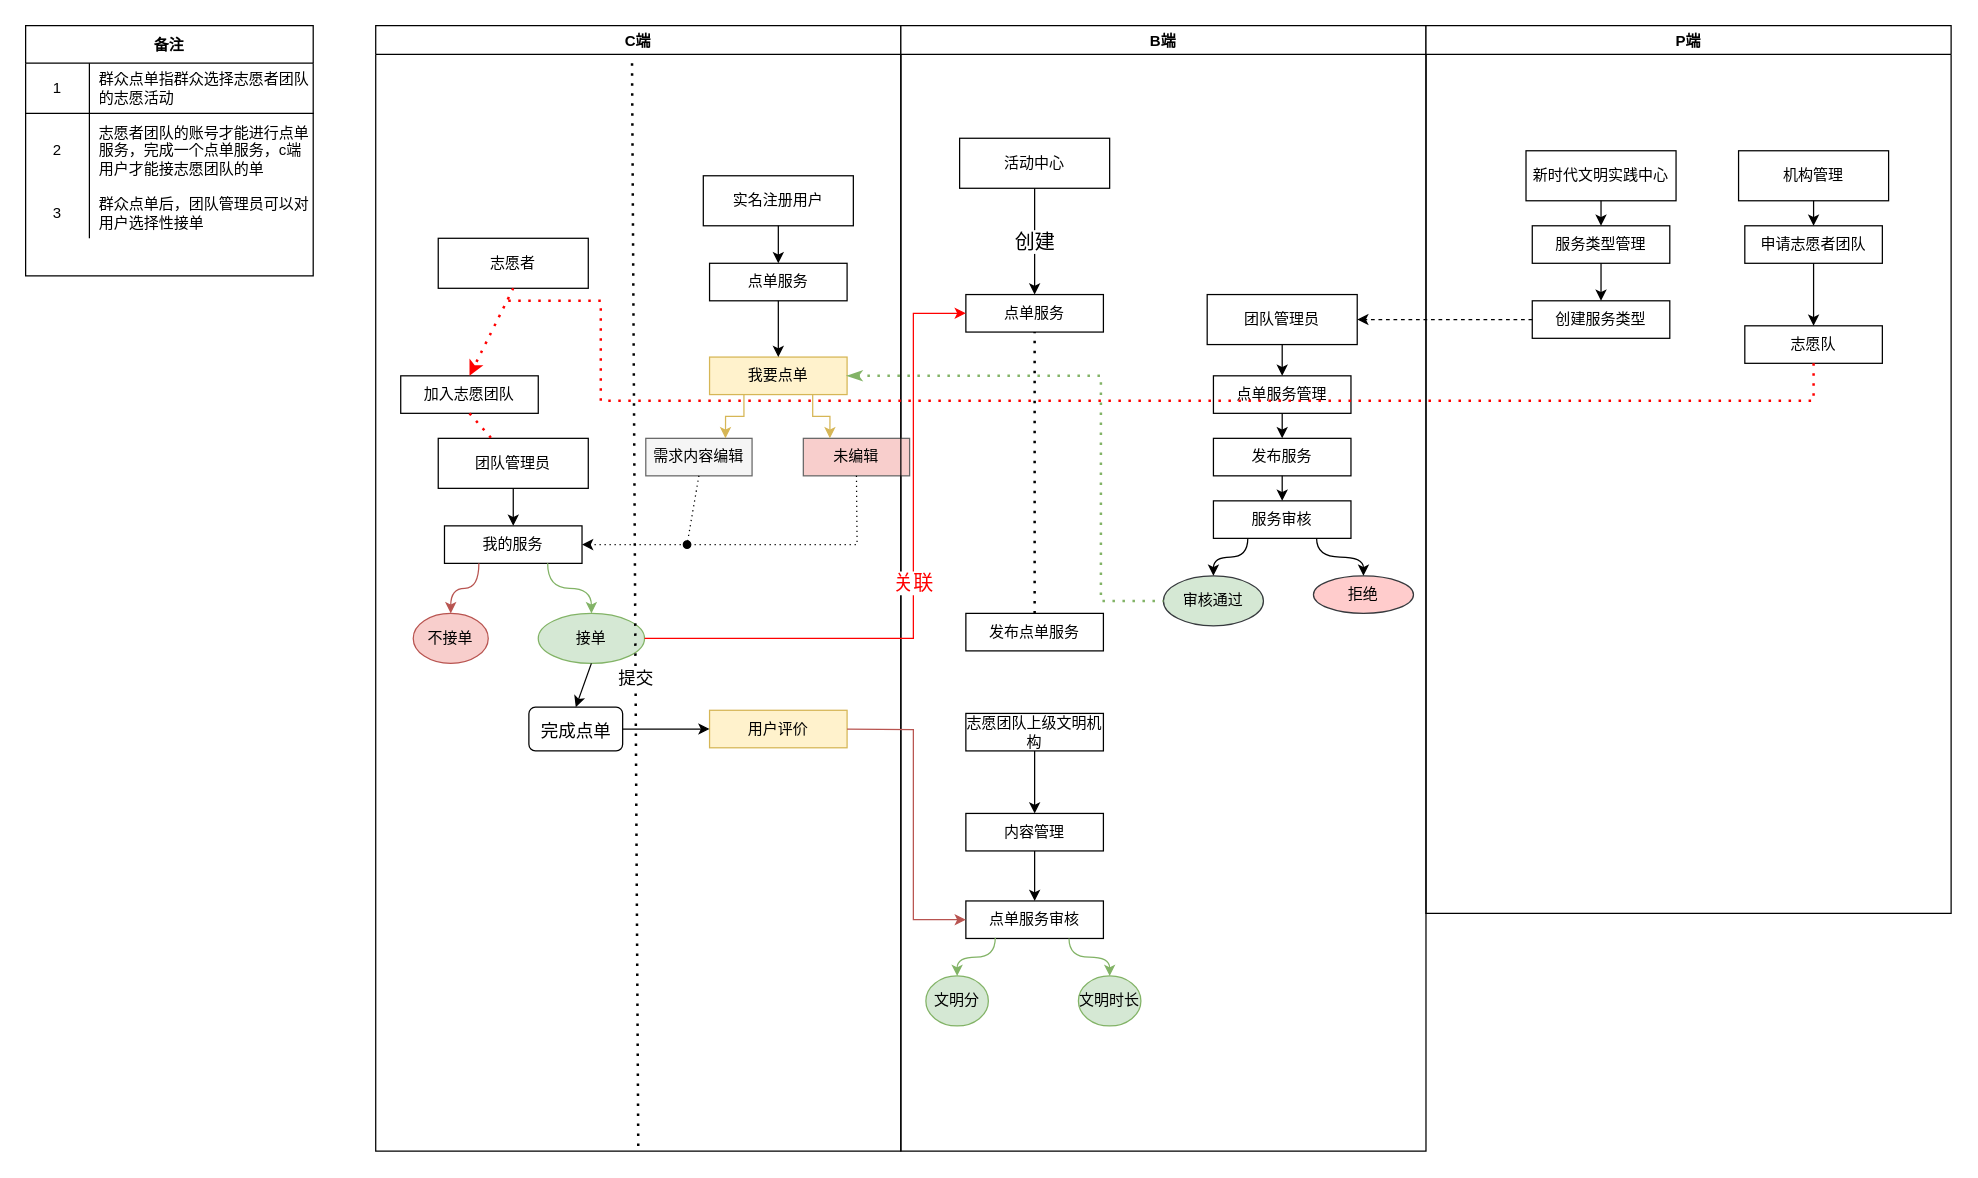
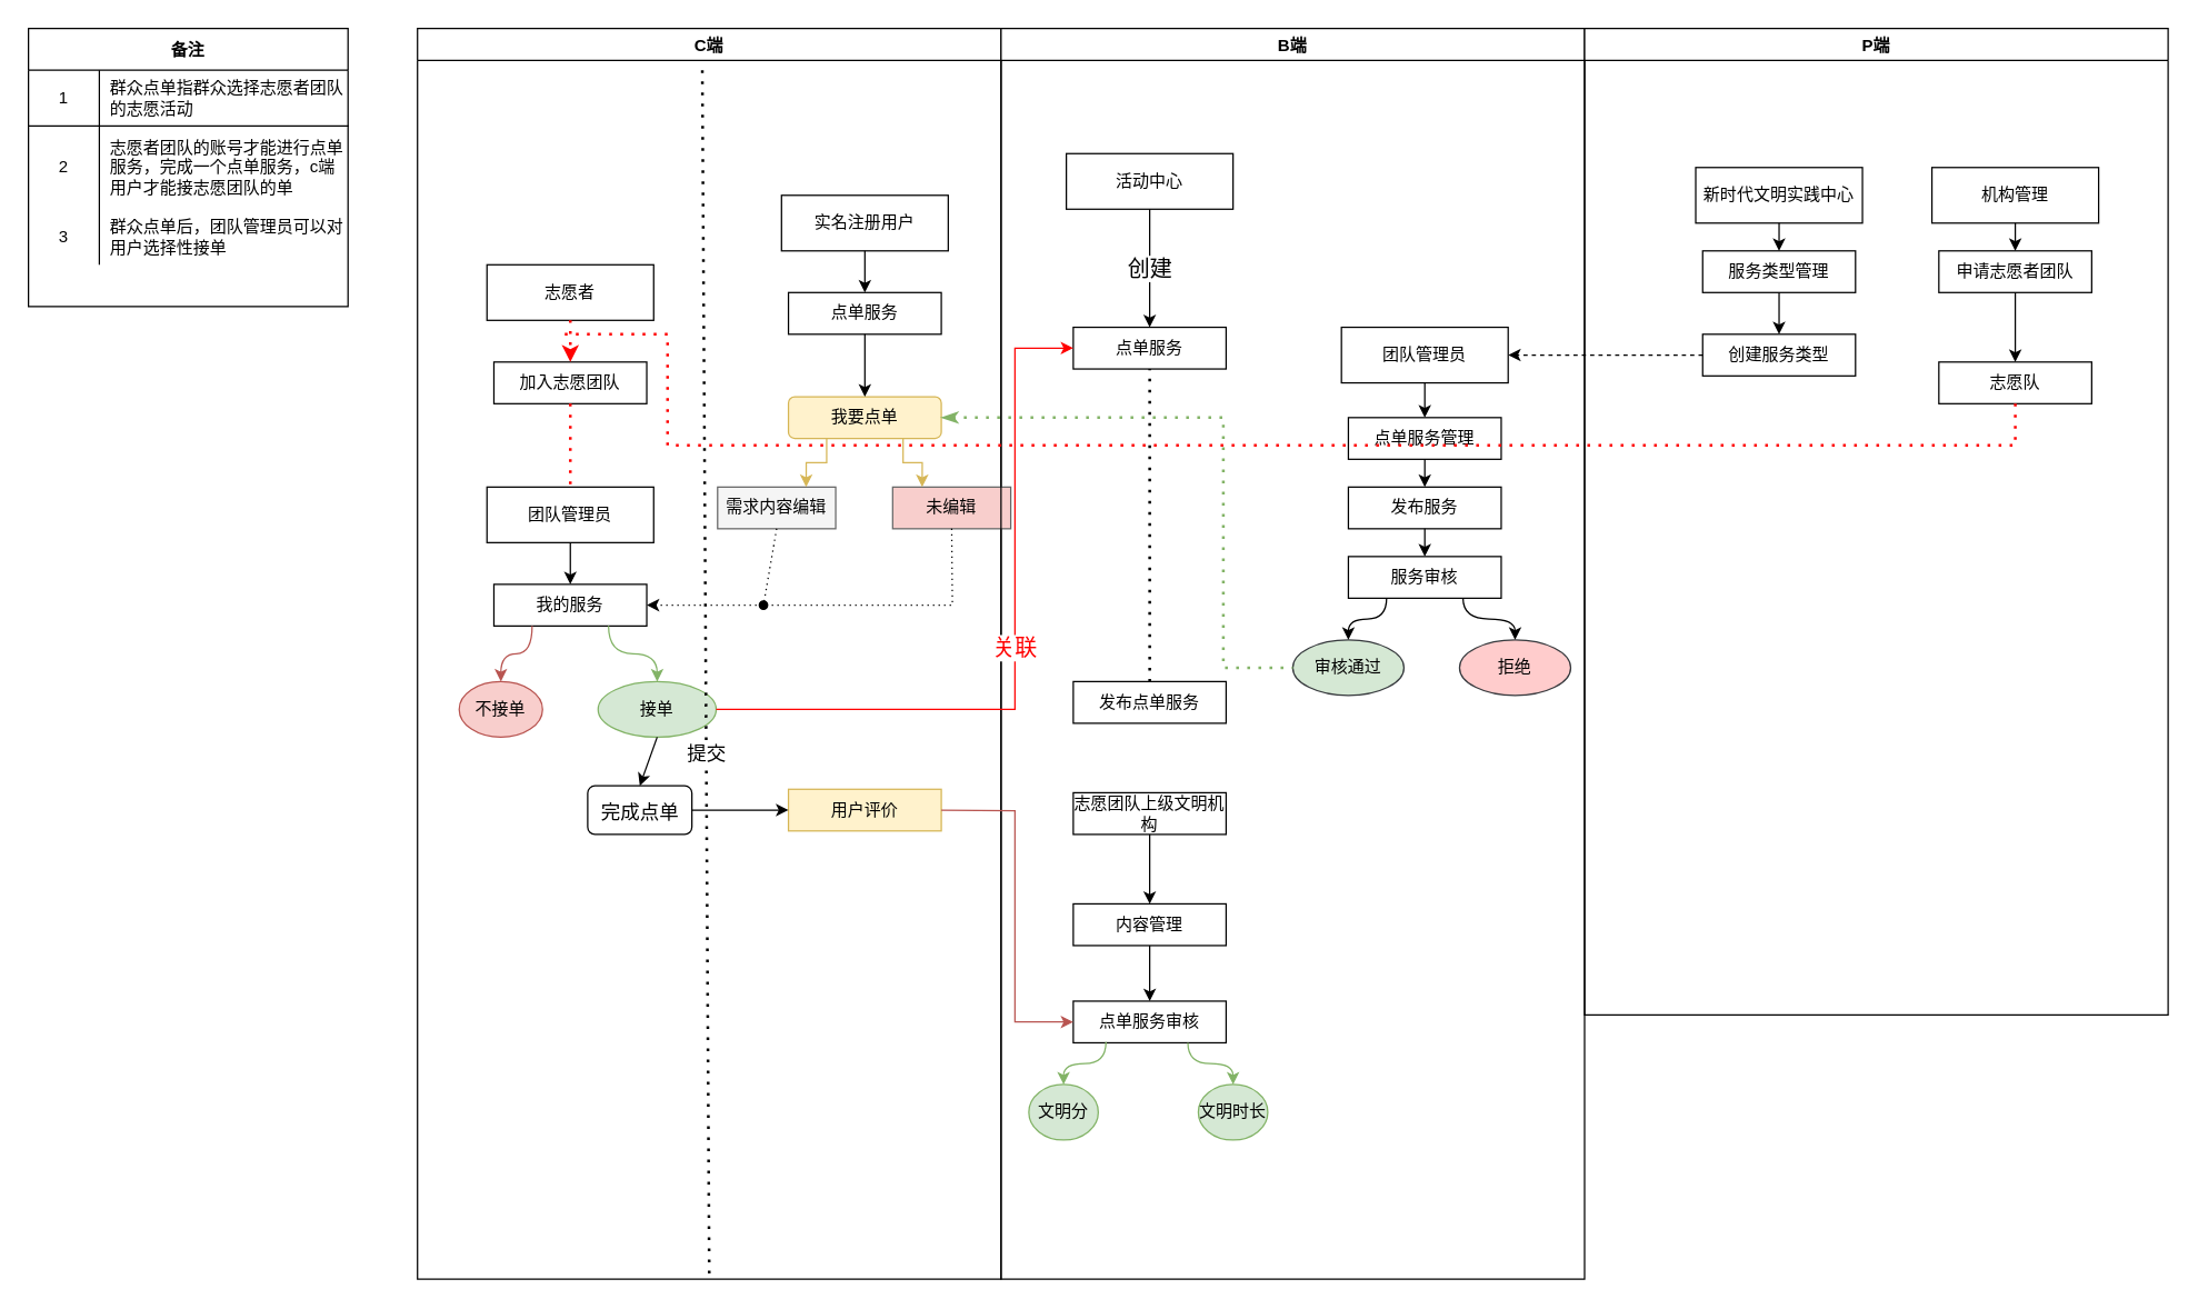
- <mxCell id="13" value="我要点单" style="rounded=0;whiteSpace=wrap;html=1;strokeColor=#d6b656;fillColor=#fff2cc;fontColor=default;" parent="12" vertex="1"><mxGeometry x="267" y="265" width="110" height="30" as="geometry" /></mxCell>
+ <mxCell id="13" value="我要点单" style="whiteSpace=wrap;html=1;strokeColor=#d6b656;fillColor=#fff2cc;fontColor=default;rounded=1;" parent="12" vertex="1"><mxGeometry x="267" y="265" width="110" height="30" as="geometry" /></mxCell>
- <mxCell id="35" value="加入志愿团队" style="rounded=0;whiteSpace=wrap;html=1;fontColor=default;strokeColor=default;fillColor=default;" parent="12" vertex="1"><mxGeometry x="20" y="280" width="110" height="30" as="geometry" /></mxCell>
+ <mxCell id="35" value="加入志愿团队" style="rounded=0;whiteSpace=wrap;html=1;fontColor=default;strokeColor=default;fillColor=default;" parent="12" vertex="1"><mxGeometry x="55" y="240" width="110" height="30" as="geometry" /></mxCell>
- <mxCell id="47" value="拒绝" style="ellipse;whiteSpace=wrap;html=1;strokeColor=#36393d;fillColor=#ffcccc;fontColor=default;" parent="38" vertex="1"><mxGeometry x="330" y="440" width="80" height="30" as="geometry" /></mxCell>
+ <mxCell id="47" value="拒绝" style="ellipse;whiteSpace=wrap;html=1;strokeColor=#36393d;fillColor=#ffcccc;fontColor=default;" parent="38" vertex="1"><mxGeometry x="330" y="440" width="80" height="40" as="geometry" /></mxCell>
